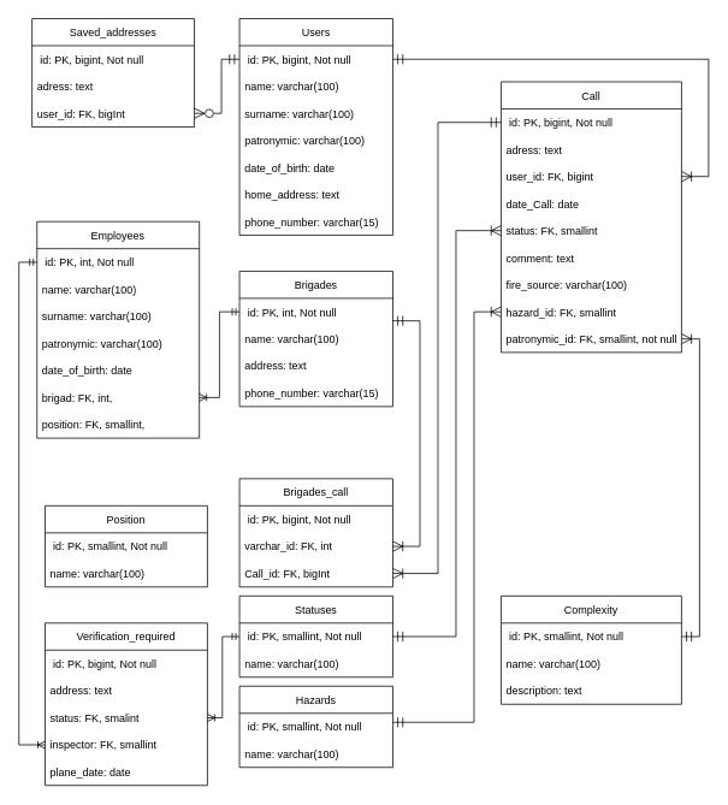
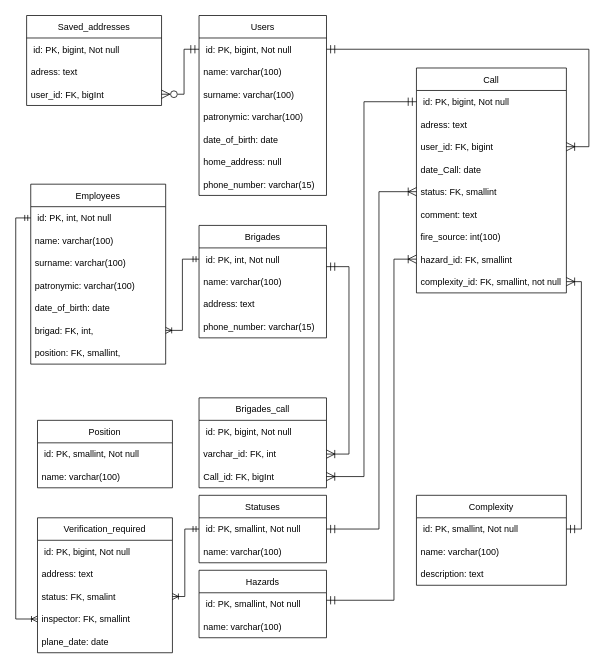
- <mxCell id="8" value="home_address: text" style="text;strokeColor=none;fillColor=none;align=left;verticalAlign=middle;spacingLeft=4;spacingRight=4;overflow=hidden;points=[[0,0.5],[1,0.5]];portConstraint=eastwest;rotatable=0;" parent="2" vertex="1"><mxGeometry y="180" width="170" height="30" as="geometry" /></mxCell>
+ <mxCell id="8" value="home_address: null" style="text;strokeColor=none;fillColor=none;align=left;verticalAlign=middle;spacingLeft=4;spacingRight=4;overflow=hidden;points=[[0,0.5],[1,0.5]];portConstraint=eastwest;rotatable=0;" parent="2" vertex="1"><mxGeometry y="180" width="170" height="30" as="geometry" /></mxCell>
- <mxCell id="17" value="fire_source: varchar(100)" style="text;strokeColor=none;fillColor=none;align=left;verticalAlign=middle;spacingLeft=4;spacingRight=4;overflow=hidden;points=[[0,0.5],[1,0.5]];portConstraint=eastwest;rotatable=0;" parent="10" vertex="1"><mxGeometry y="210" width="200" height="30" as="geometry" /></mxCell>
+ <mxCell id="17" value="fire_source: int(100)" style="text;strokeColor=none;fillColor=none;align=left;verticalAlign=middle;spacingLeft=4;spacingRight=4;overflow=hidden;points=[[0,0.5],[1,0.5]];portConstraint=eastwest;rotatable=0;" parent="10" vertex="1"><mxGeometry y="210" width="200" height="30" as="geometry" /></mxCell>
- <mxCell id="19" value="patronymic_id: FK, smallint, not null" style="text;strokeColor=none;fillColor=none;align=left;verticalAlign=middle;spacingLeft=4;spacingRight=4;overflow=hidden;points=[[0,0.5],[1,0.5]];portConstraint=eastwest;rotatable=0;" parent="10" vertex="1"><mxGeometry y="270" width="200" height="30" as="geometry" /></mxCell>
+ <mxCell id="19" value="complexity_id: FK, smallint, not null" style="text;strokeColor=none;fillColor=none;align=left;verticalAlign=middle;spacingLeft=4;spacingRight=4;overflow=hidden;points=[[0,0.5],[1,0.5]];portConstraint=eastwest;rotatable=0;" parent="10" vertex="1"><mxGeometry y="270" width="200" height="30" as="geometry" /></mxCell>
